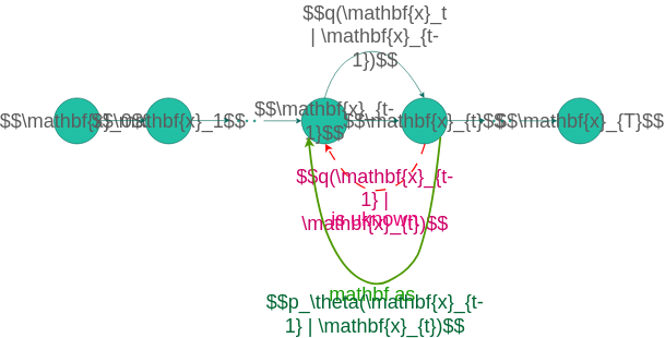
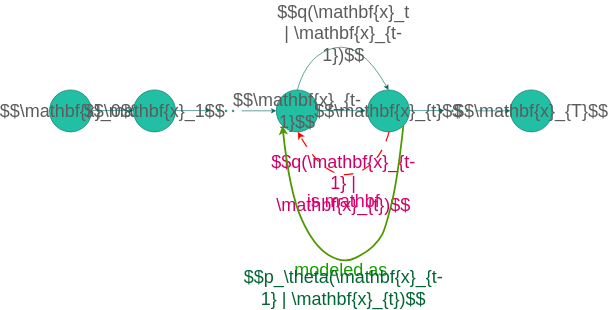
- <mxCell id="25" value="&lt;font color=&quot;#e60073&quot; style=&quot;font-size: 30px;&quot;&gt;is uknown&lt;/font&gt;" style="text;html=1;align=center;verticalAlign=middle;whiteSpace=wrap;rounded=0;fontColor=#5C5C5C;" vertex="1" parent="1"><mxGeometry x="420" y="300" width="180" height="30" as="geometry" /></mxCell>
+ <mxCell id="25" value="&lt;font color=&quot;#e60073&quot; style=&quot;font-size: 30px;&quot;&gt;is mathbf&lt;/font&gt;" style="text;html=1;align=center;verticalAlign=middle;whiteSpace=wrap;rounded=0;fontColor=#5C5C5C;" vertex="1" parent="1"><mxGeometry x="420" y="300" width="180" height="30" as="geometry" /></mxCell>
- <mxCell id="27" value="&lt;font color=&quot;#169c01&quot; style=&quot;font-size: 30px;&quot;&gt;mathbf as&amp;nbsp;&lt;/font&gt;" style="text;html=1;align=center;verticalAlign=middle;whiteSpace=wrap;rounded=0;fontColor=#5C5C5C;" vertex="1" parent="1"><mxGeometry x="420" y="415" width="180" height="30" as="geometry" /></mxCell>
+ <mxCell id="27" value="&lt;font color=&quot;#169c01&quot; style=&quot;font-size: 30px;&quot;&gt;modeled as&amp;nbsp;&lt;/font&gt;" style="text;html=1;align=center;verticalAlign=middle;whiteSpace=wrap;rounded=0;fontColor=#5C5C5C;" vertex="1" parent="1"><mxGeometry x="420" y="415" width="180" height="30" as="geometry" /></mxCell>
